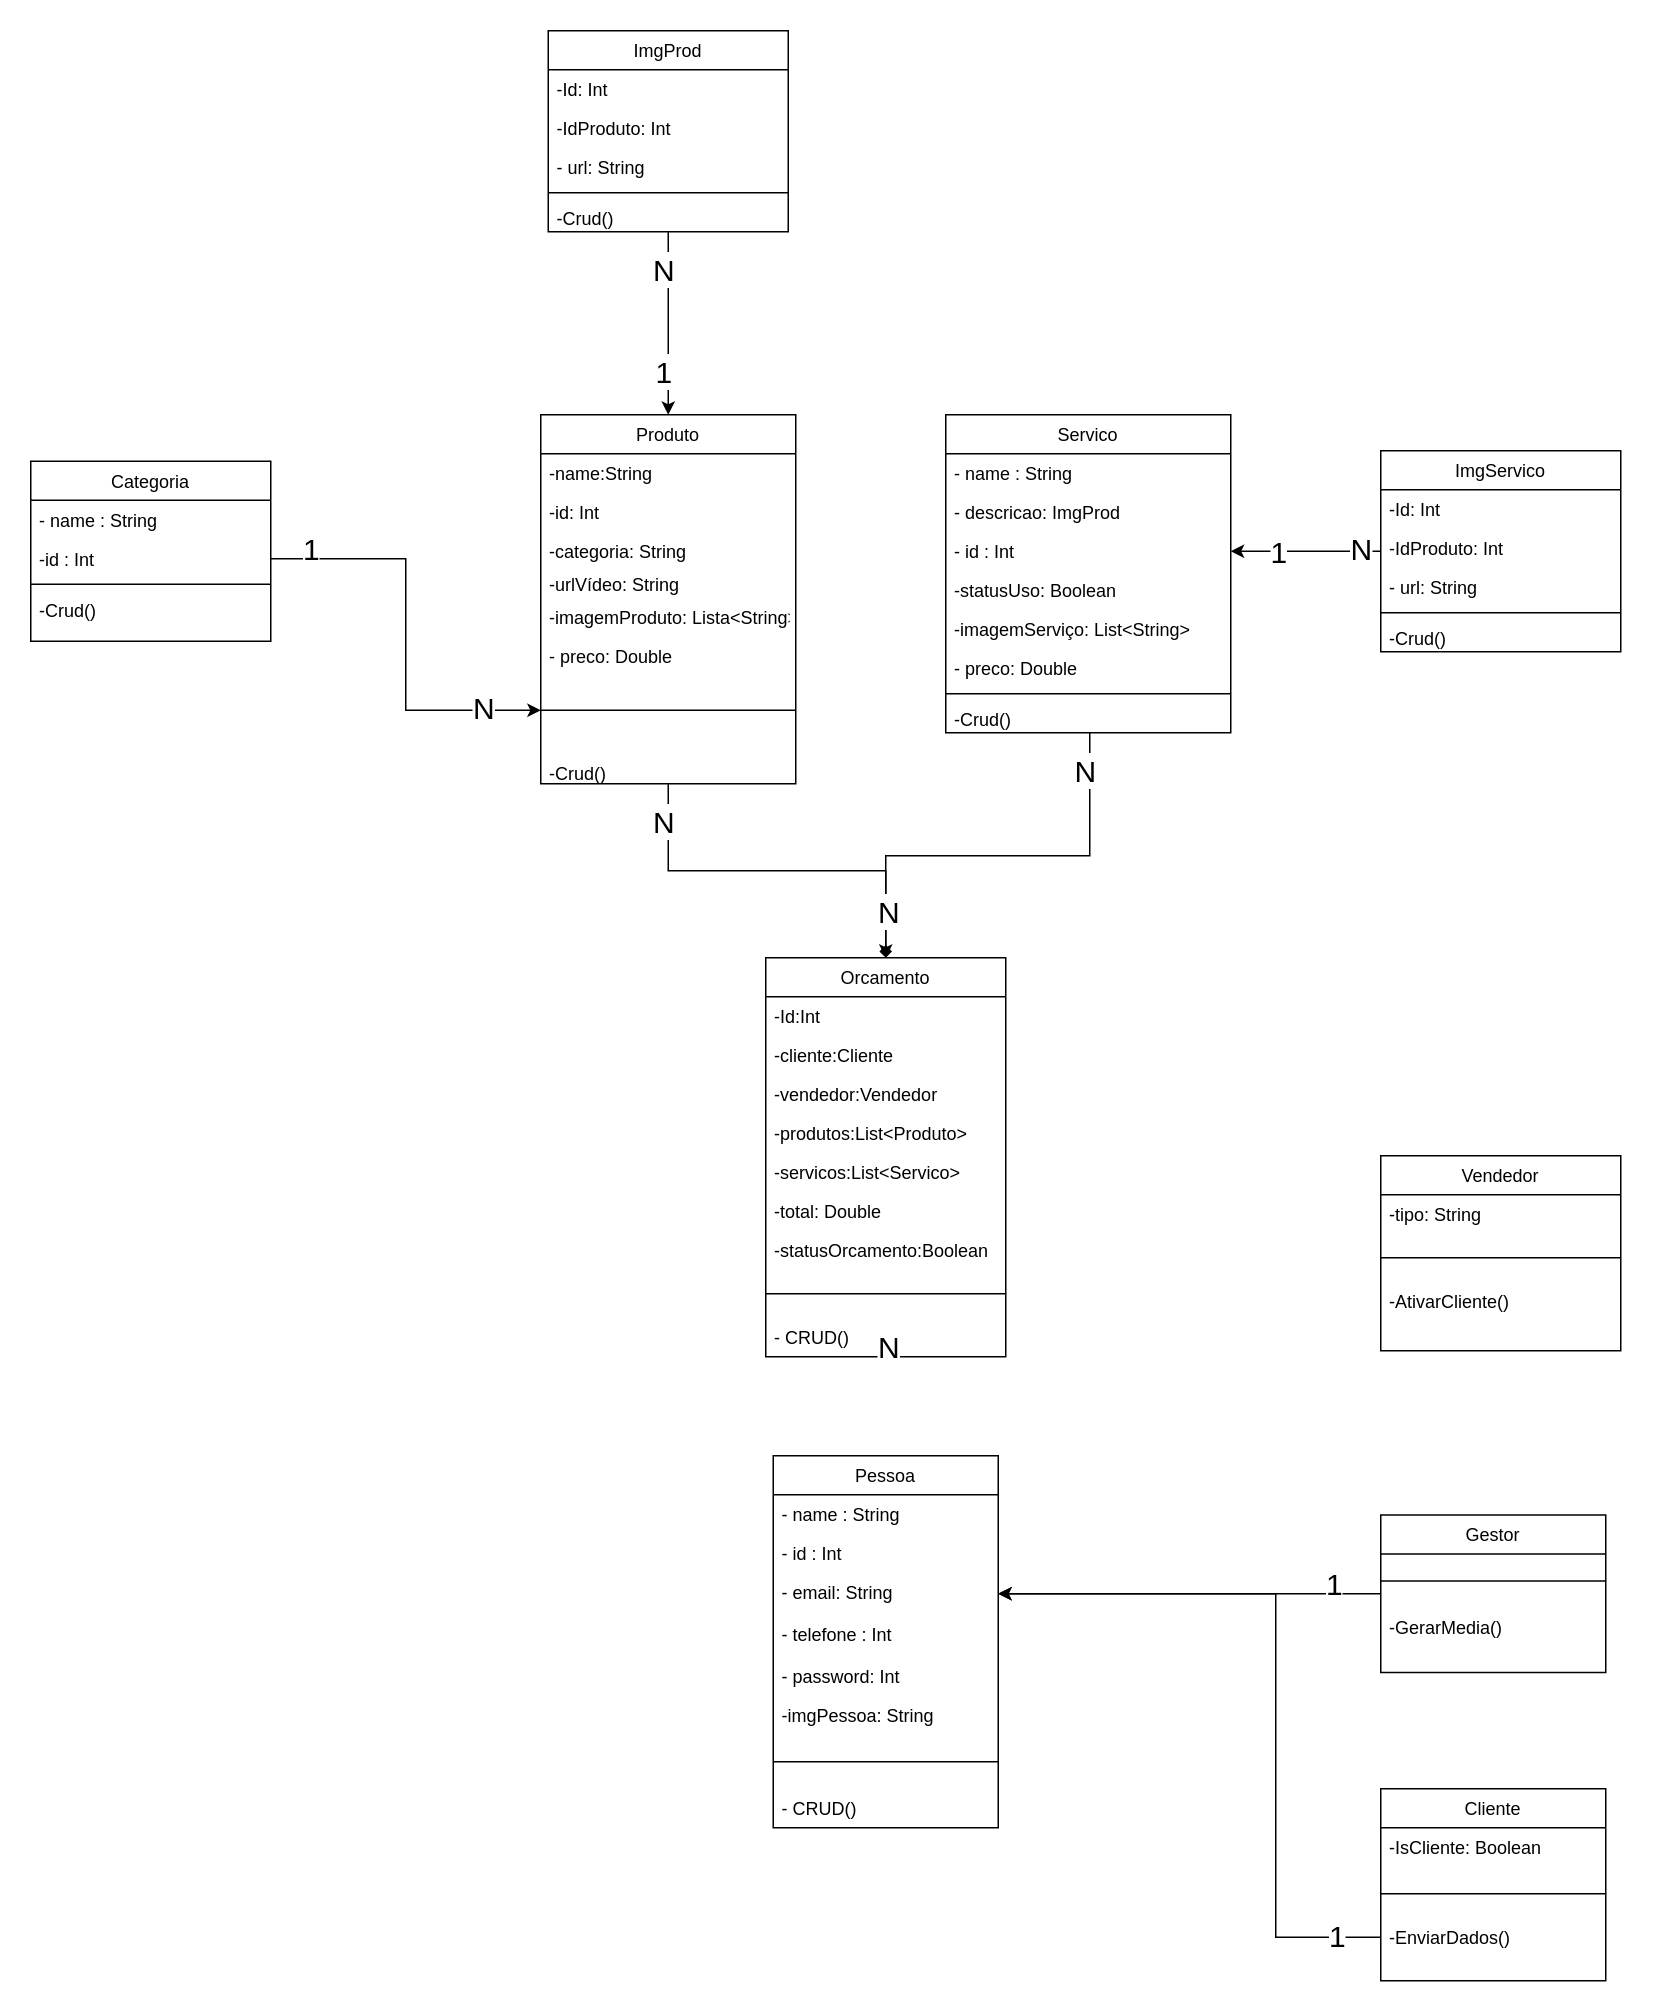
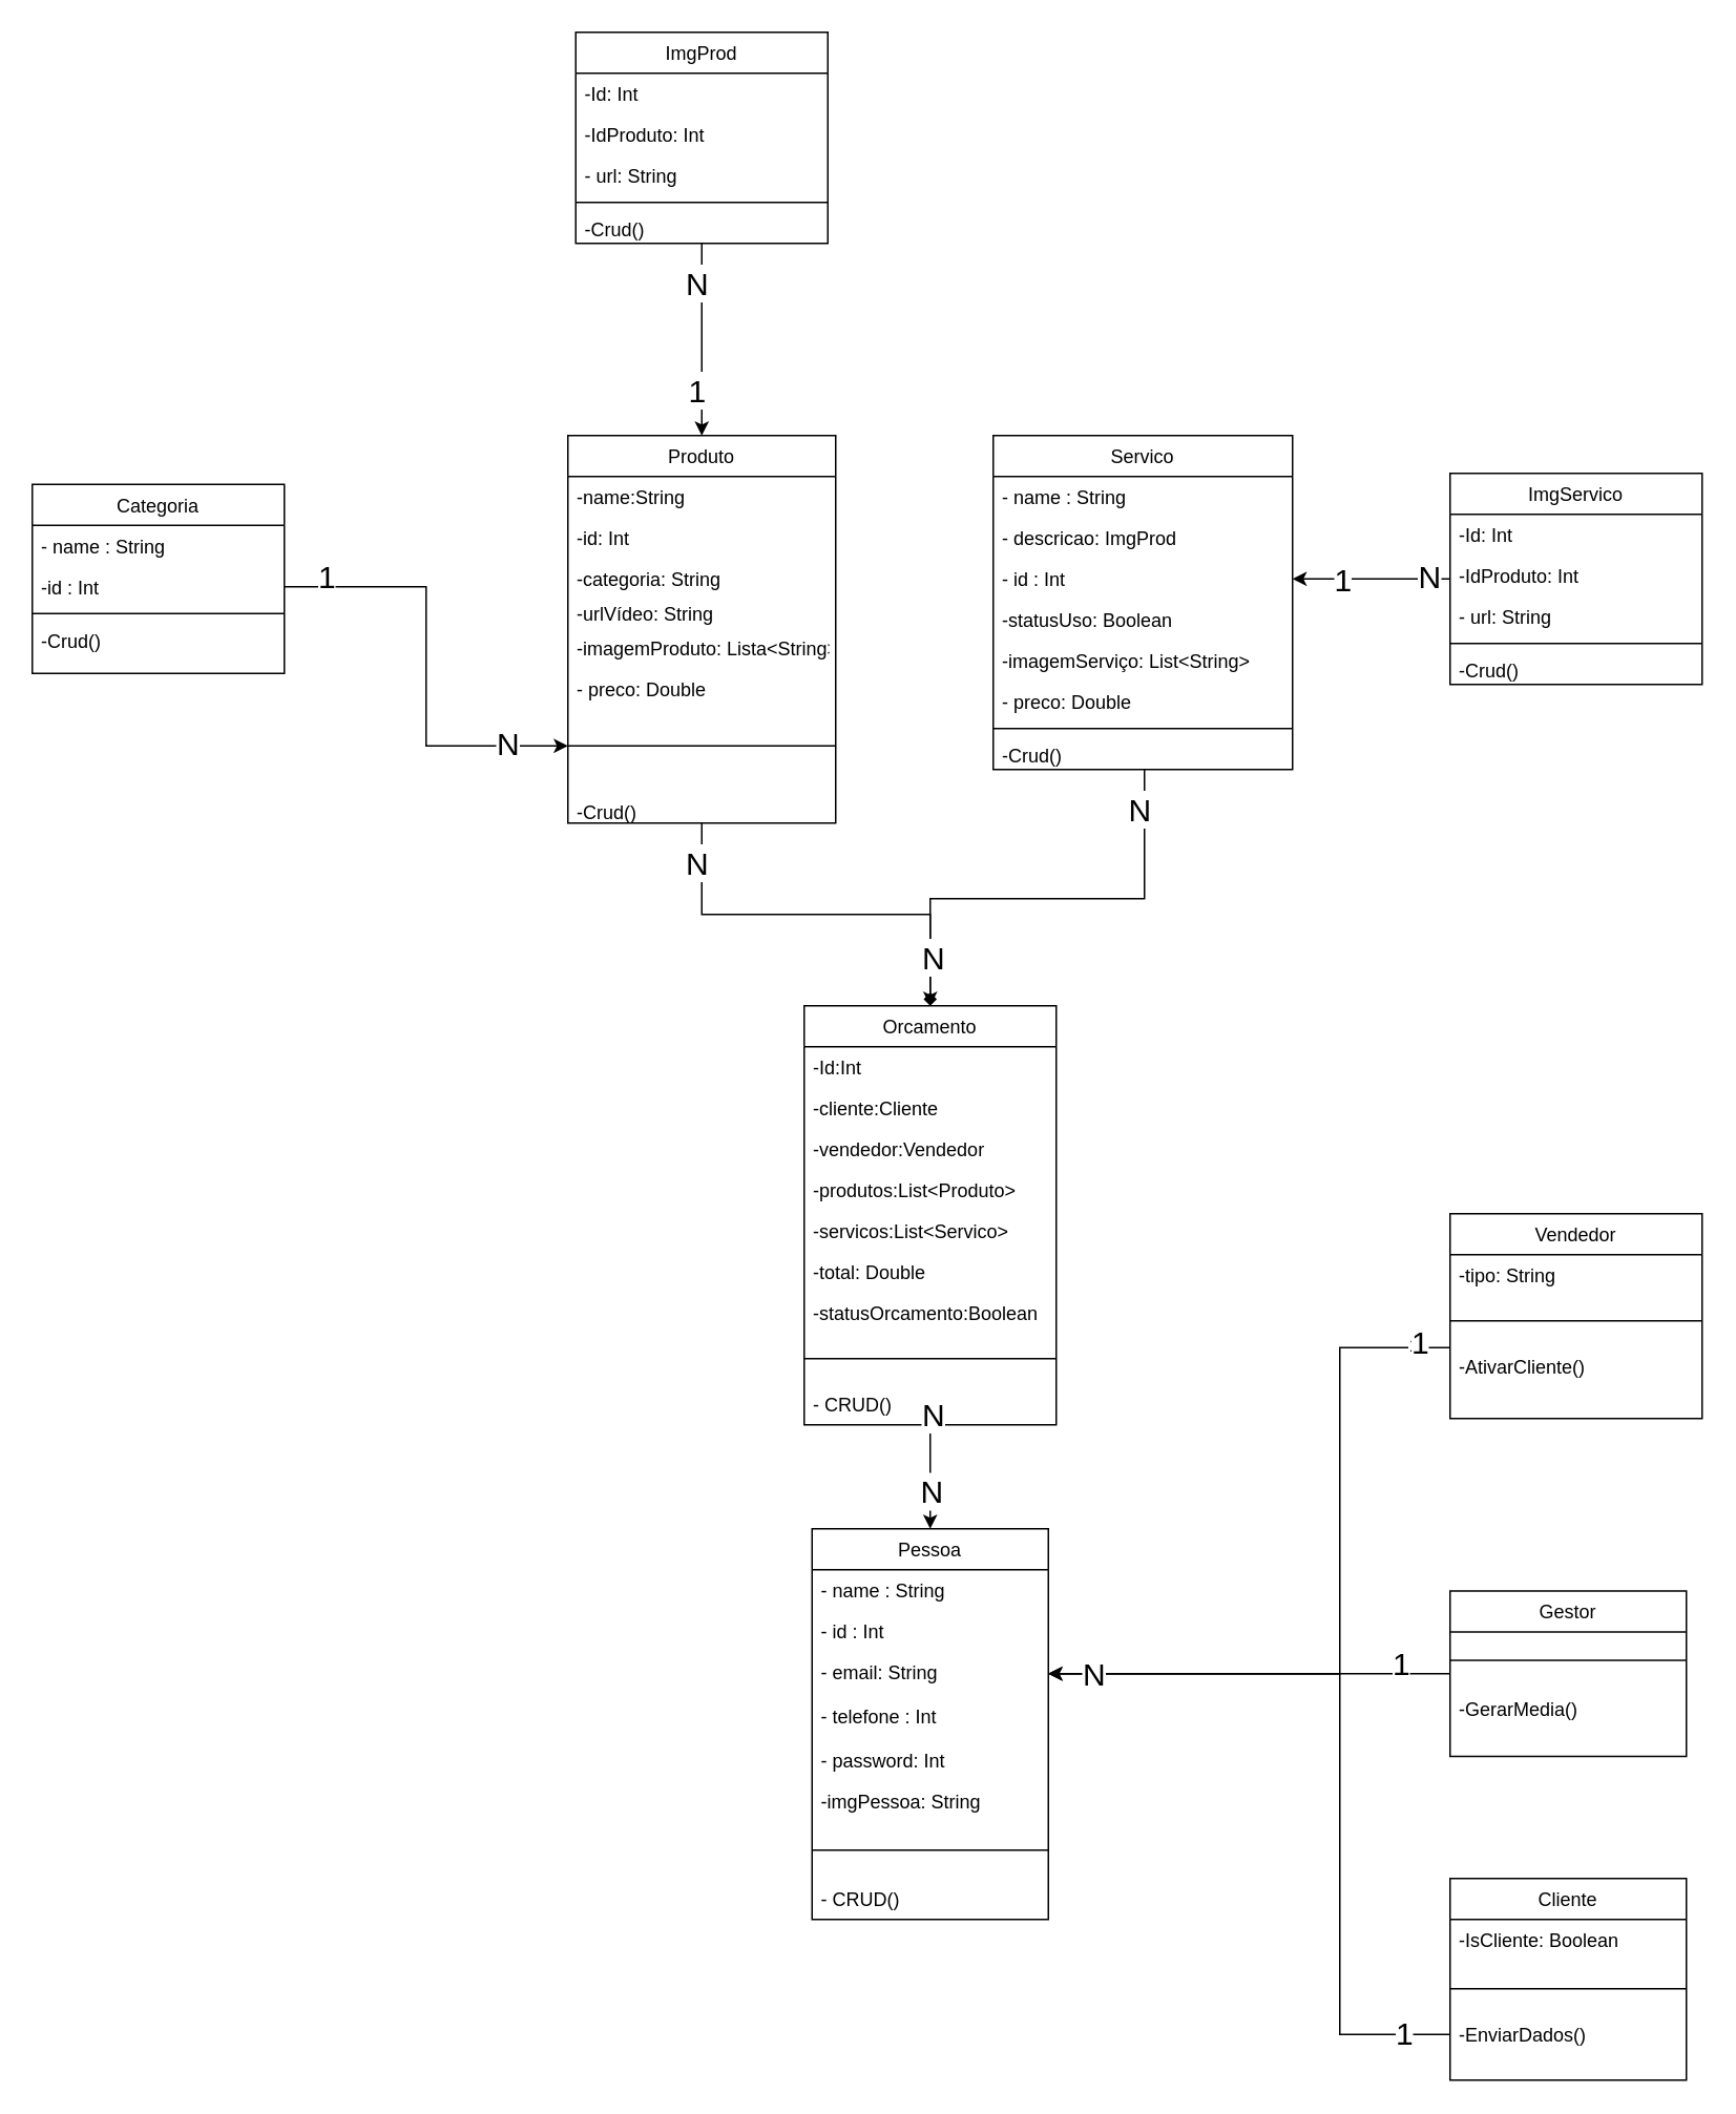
+ <mxCell id="17" style="edgeStyle=orthogonalEdgeStyle;rounded=0;orthogonalLoop=1;jettySize=auto;html=1;entryX=0.5;entryY=0;entryDx=0;entryDy=0;" parent="1" source="19" target="71" edge="1"><mxGeometry relative="1" as="geometry" /></mxCell>
+ <mxCell id="18" value="&lt;span style=&quot;font-size: 20px;&quot;&gt;N&lt;/span&gt;" style="edgeLabel;html=1;align=center;verticalAlign=middle;resizable=0;points=[];" vertex="1" connectable="0" parent="17"><mxGeometry x="0.242" relative="1" as="geometry"><mxPoint as="offset" /></mxGeometry></mxCell>
+ <mxCell id="63" style="edgeStyle=orthogonalEdgeStyle;rounded=0;orthogonalLoop=1;jettySize=auto;html=1;entryX=1;entryY=0.5;entryDx=0;entryDy=0;strokeWidth=1;" parent="1" source="67" target="74" edge="1"><mxGeometry relative="1" as="geometry"><mxPoint x="800" y="1040" as="targetPoint" /><Array as="points"><mxPoint x="850" y="855" /><mxPoint x="850" y="1062" /></Array></mxGeometry></mxCell>
+ <mxCell id="64" value="1" style="edgeLabel;html=1;align=center;verticalAlign=middle;resizable=0;points=[];" parent="63" vertex="1" connectable="0"><mxGeometry x="-0.895" y="-2" relative="1" as="geometry"><mxPoint as="offset" /></mxGeometry></mxCell>
+ <mxCell id="65" value="&lt;font style=&quot;font-size: 20px;&quot;&gt;1&lt;/font&gt;" style="edgeLabel;html=1;align=center;verticalAlign=middle;resizable=0;points=[];" parent="63" vertex="1" connectable="0"><mxGeometry x="-0.9" relative="1" as="geometry"><mxPoint x="3" y="-5" as="offset" /></mxGeometry></mxCell>
+ <mxCell id="66" value="&lt;font style=&quot;font-size: 20px;&quot;&gt;N&lt;/font&gt;" style="edgeLabel;html=1;align=center;verticalAlign=middle;resizable=0;points=[];" parent="63" vertex="1" connectable="0"><mxGeometry x="0.873" y="-1" relative="1" as="geometry"><mxPoint x="-1" as="offset" /></mxGeometry></mxCell>
- <mxCell id="12" style="edgeStyle=orthogonalEdgeStyle;rounded=0;orthogonalLoop=1;jettySize=auto;html=1;entryX=1;entryY=0.5;entryDx=0;entryDy=0;" parent="1" source="13" target="74" edge="1"><mxGeometry relative="1" as="geometry"><Array as="points"><mxPoint x="850" y="1291" /><mxPoint x="850" y="1062" /></Array></mxGeometry></mxCell>
+ <mxCell id="12" style="edgeStyle=orthogonalEdgeStyle;rounded=0;orthogonalLoop=1;jettySize=auto;html=1;entryX=1;entryY=0.5;entryDx=0;entryDy=0;endArrow=open;" parent="1" source="13" target="74" edge="1"><mxGeometry relative="1" as="geometry"><Array as="points"><mxPoint x="850" y="1291" /><mxPoint x="850" y="1062" /></Array></mxGeometry></mxCell>
